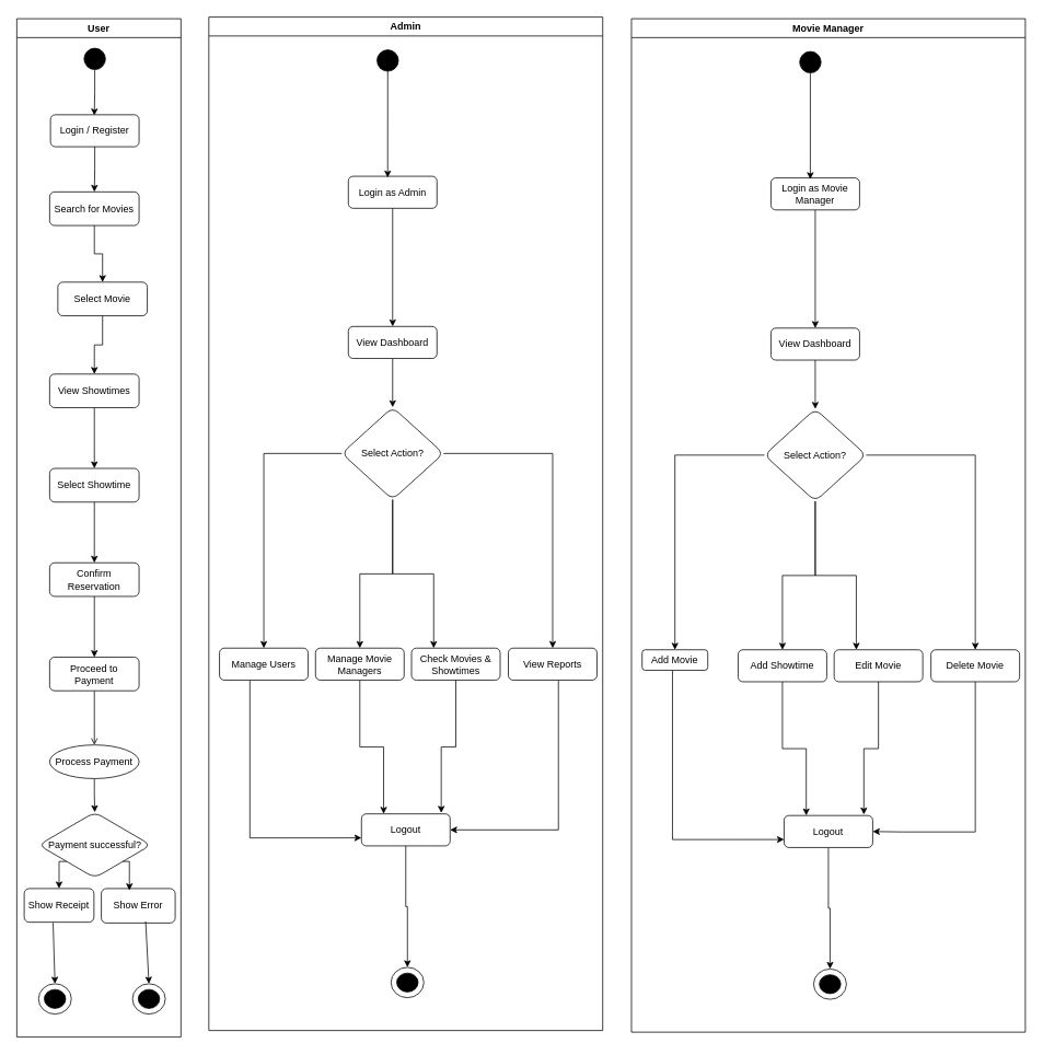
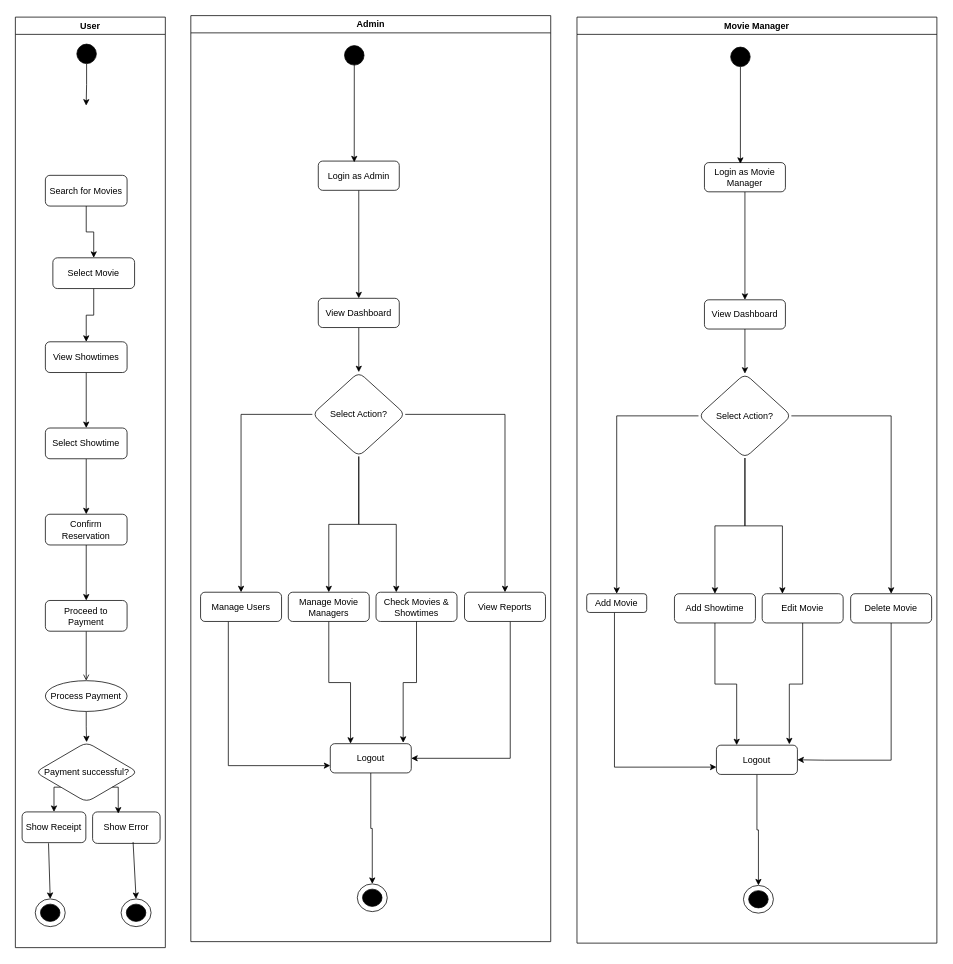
- <mxCell id="6" value="Login / Register" style="rounded=1;whiteSpace=wrap;html=1;strokeColor=default;align=center;verticalAlign=middle;fontFamily=Helvetica;fontSize=12;fontColor=default;fillColor=default;" parent="2" vertex="1"><mxGeometry x="41" y="117" width="108" height="39" as="geometry" /></mxCell>
- <mxCell id="5" value="" style="edgeStyle=orthogonalEdgeStyle;rounded=0;orthogonalLoop=1;jettySize=auto;html=1;fontFamily=Helvetica;fontSize=12;fontColor=default;" parent="2" source="6" target="8" edge="1"><mxGeometry relative="1" as="geometry" /></mxCell>
